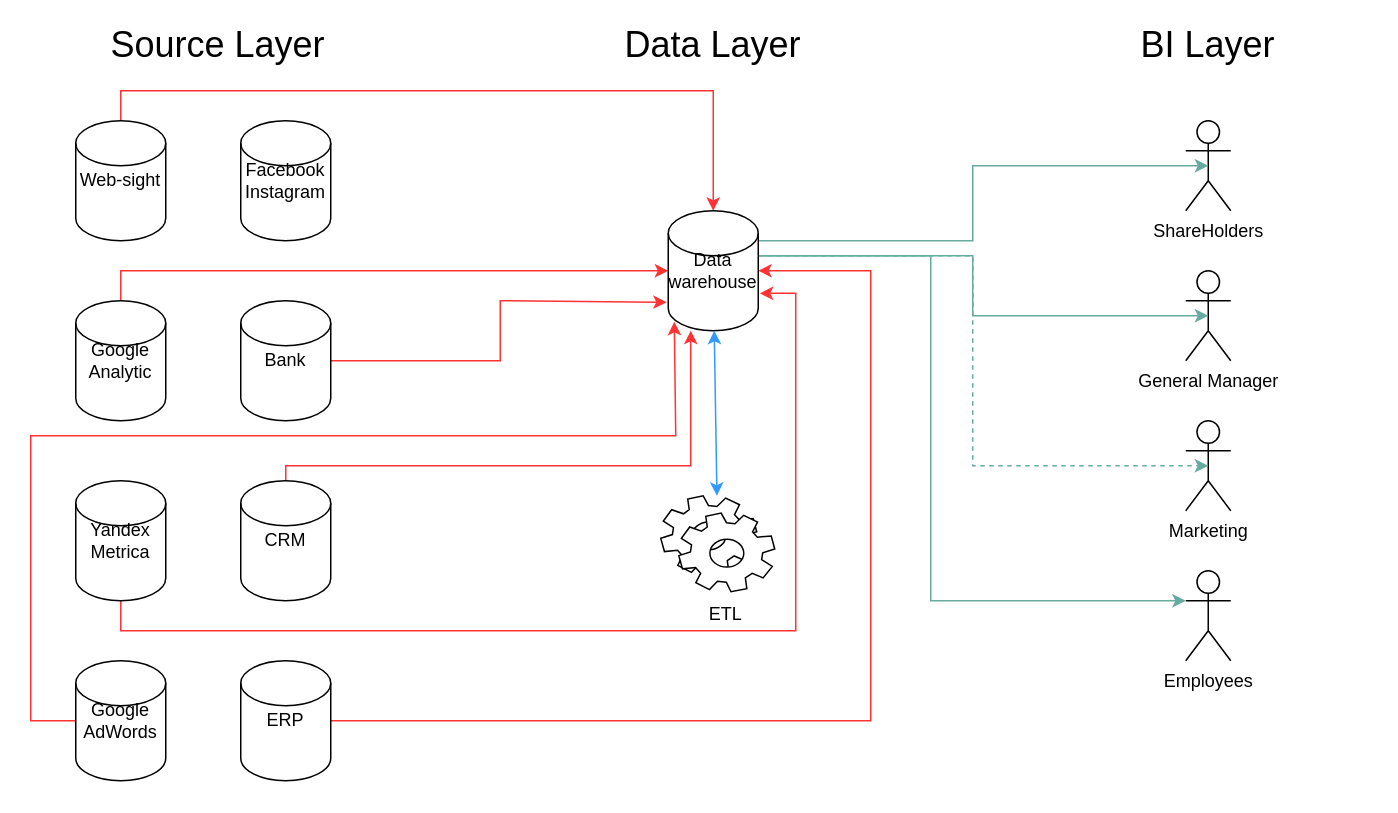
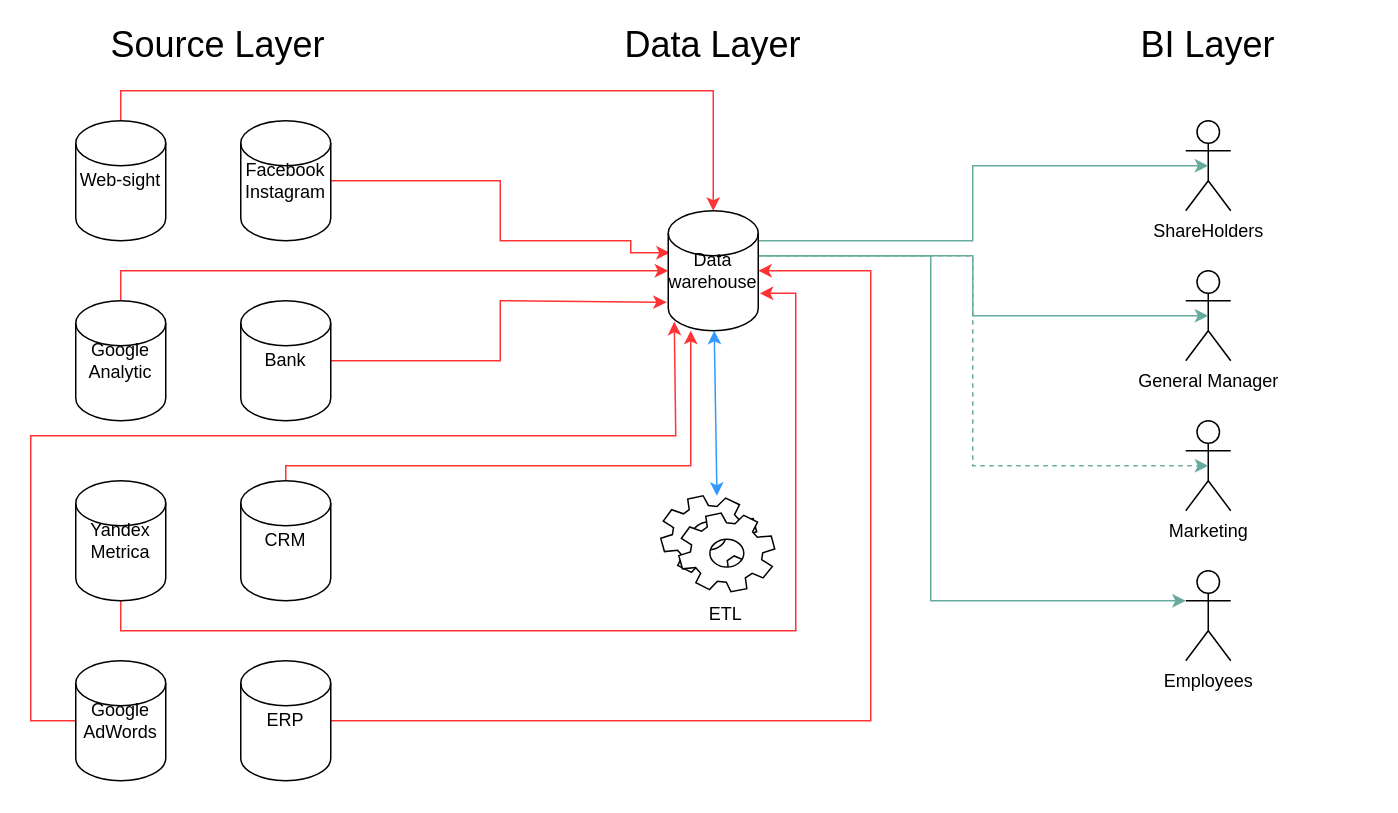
+ <mxCell id="11" style="edgeStyle=orthogonalEdgeStyle;rounded=0;orthogonalLoop=1;jettySize=auto;html=1;entryX=0.017;entryY=0.35;entryDx=0;entryDy=0;entryPerimeter=0;strokeColor=#FF3333;" edge="1" parent="1" source="12" target="29"><mxGeometry relative="1" as="geometry"><Array as="points"><mxPoint x="333" y="120" /><mxPoint x="333" y="160" /><mxPoint x="420" y="160" /><mxPoint x="420" y="168" /></Array></mxGeometry></mxCell>
